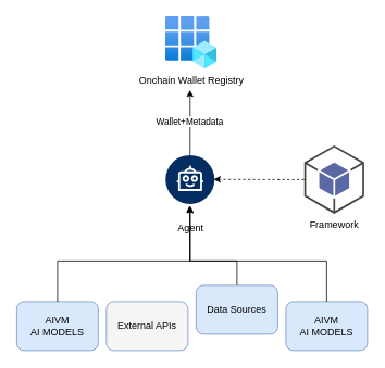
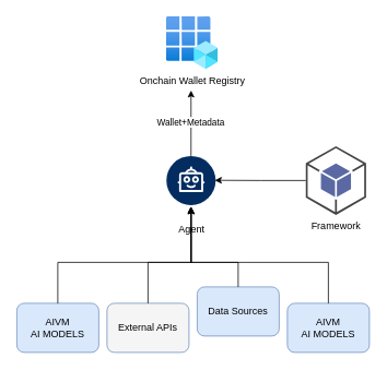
- <mxCell id="7" style="edgeStyle=orthogonalEdgeStyle;rounded=0;orthogonalLoop=1;jettySize=auto;html=1;entryX=0.983;entryY=0.496;entryDx=0;entryDy=0;entryPerimeter=0;dashed=1;" edge="1" parent="1" source="2" target="6"><mxGeometry relative="1" as="geometry" /></mxCell>
+ <mxCell id="7" style="edgeStyle=orthogonalEdgeStyle;rounded=0;orthogonalLoop=1;jettySize=auto;html=1;entryX=0.983;entryY=0.496;entryDx=0;entryDy=0;entryPerimeter=0;" edge="1" parent="1" source="2" target="6"><mxGeometry relative="1" as="geometry" /></mxCell>
+ <mxCell id="13" style="edgeStyle=orthogonalEdgeStyle;rounded=0;orthogonalLoop=1;jettySize=auto;html=1;entryX=0.505;entryY=1.039;entryDx=0;entryDy=0;entryPerimeter=0;" edge="1" parent="1" source="8" target="6"><mxGeometry relative="1" as="geometry"><Array as="points"><mxPoint x="180" y="320" /><mxPoint x="233" y="320" /></Array></mxGeometry></mxCell>
